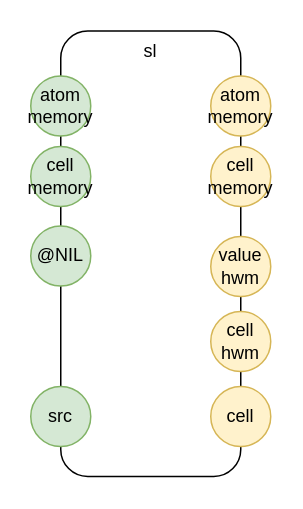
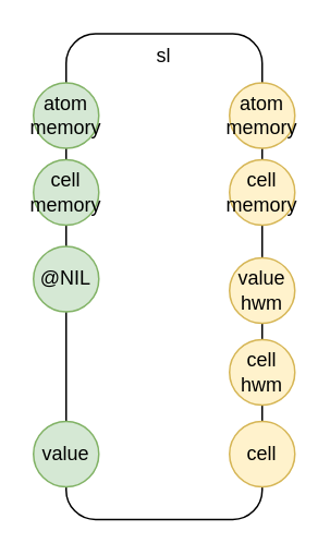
- <mxCell id="8" value="src" style="ellipse;whiteSpace=wrap;html=1;aspect=fixed;fillColor=#d5e8d4;strokeColor=#82b366;" parent="1" vertex="1"><mxGeometry x="20" y="257" width="40" height="40" as="geometry" /></mxCell>
+ <mxCell id="8" value="value" style="ellipse;whiteSpace=wrap;html=1;aspect=fixed;fillColor=#d5e8d4;strokeColor=#82b366;" parent="1" vertex="1"><mxGeometry x="20" y="257" width="40" height="40" as="geometry" /></mxCell>
